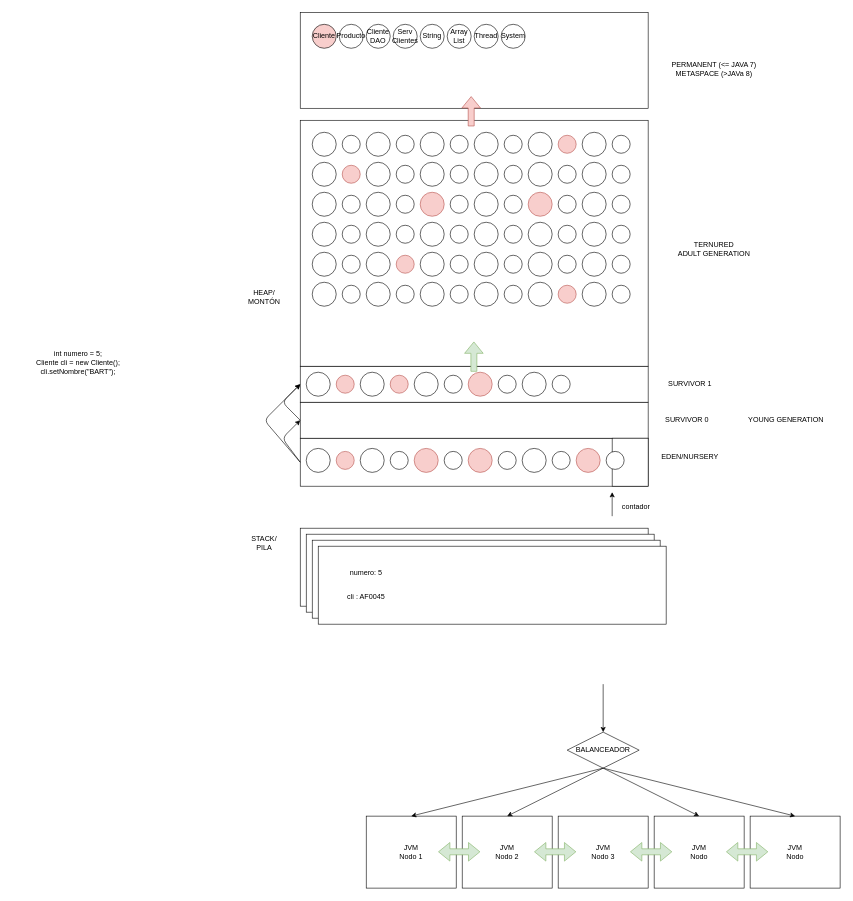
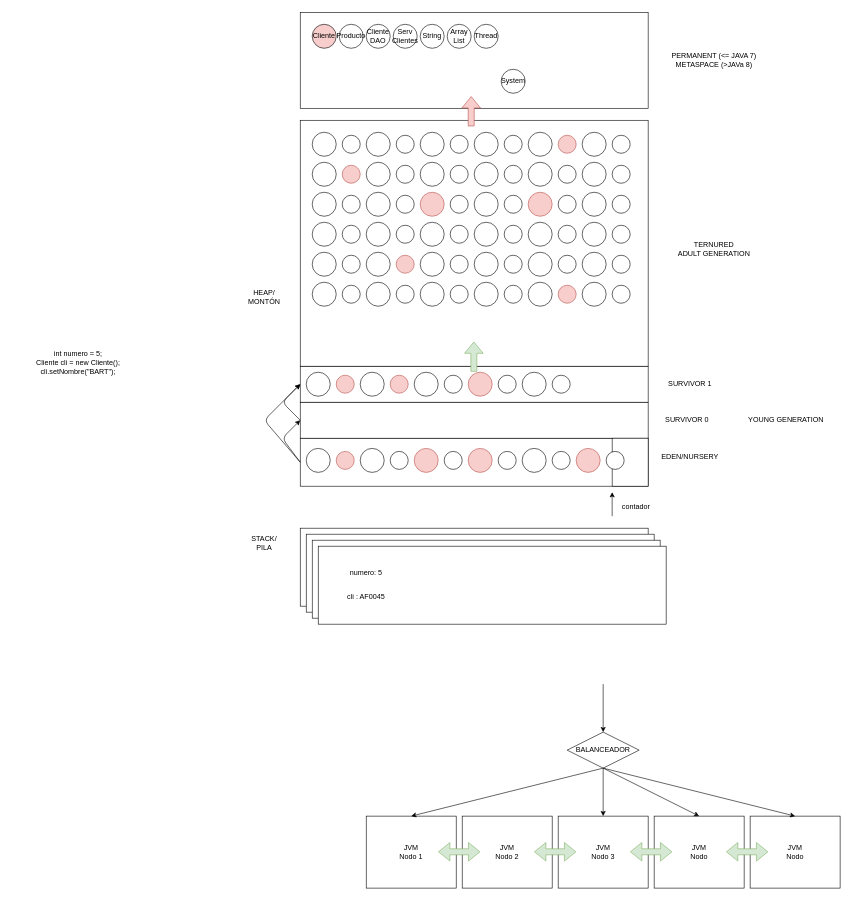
- <mxCell id="145" value="System" style="ellipse;whiteSpace=wrap;html=1;aspect=fixed;" vertex="1" parent="1"><mxGeometry x="835" y="40" width="40" height="40" as="geometry" /></mxCell>
+ <mxCell id="145" value="System" style="ellipse;whiteSpace=wrap;html=1;aspect=fixed;" vertex="1" parent="1"><mxGeometry x="835" y="115" width="40" height="40" as="geometry" /></mxCell>
- <mxCell id="21" value="PERMANENT (&amp;lt;= JAVA 7)&lt;br&gt;METASPACE (&amp;gt;JAVa 8)" style="text;html=1;strokeColor=none;fillColor=none;align=center;verticalAlign=middle;whiteSpace=wrap;rounded=0;" vertex="1" parent="1"><mxGeometry x="1115" y="100" width="150" height="30" as="geometry" /></mxCell>
+ <mxCell id="21" value="PERMANENT (&amp;lt;= JAVA 7)&lt;br&gt;METASPACE (&amp;gt;JAVa 8)" style="text;html=1;strokeColor=none;fillColor=none;align=center;verticalAlign=middle;whiteSpace=wrap;rounded=0;" vertex="1" parent="1"><mxGeometry x="1115" y="85" width="150" height="30" as="geometry" /></mxCell>
- <mxCell id="132" value="" style="endArrow=classic;html=1;rounded=1;exitX=0.5;exitY=1;exitDx=0;exitDy=0;entryX=0.5;entryY=0;entryDx=0;entryDy=0;" edge="1" parent="1" source="128" target="123"><mxGeometry width="50" height="50" relative="1" as="geometry"><mxPoint x="850" y="1240" as="sourcePoint" /><mxPoint x="900" y="1190" as="targetPoint" /></mxGeometry></mxCell>
+ <mxCell id="132" value="" style="endArrow=classic;html=1;rounded=1;exitX=0.5;exitY=1;exitDx=0;exitDy=0;" edge="1" parent="1" source="128" target="124"><mxGeometry width="50" height="50" relative="1" as="geometry"><mxPoint x="850" y="1240" as="sourcePoint" /><mxPoint x="900" y="1190" as="targetPoint" /></mxGeometry></mxCell>
